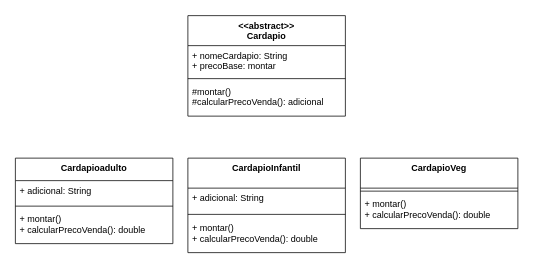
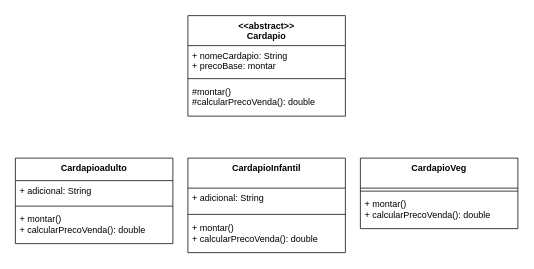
- <mxCell id="5" value="#montar()&#10;#calcularPrecoVenda(): adicional" style="text;strokeColor=none;fillColor=none;align=left;verticalAlign=top;spacingLeft=4;spacingRight=4;overflow=hidden;rotatable=0;points=[[0,0.5],[1,0.5]];portConstraint=eastwest;" vertex="1" parent="2"><mxGeometry y="88" width="210" height="46" as="geometry" /></mxCell>
+ <mxCell id="5" value="#montar()&#10;#calcularPrecoVenda(): double" style="text;strokeColor=none;fillColor=none;align=left;verticalAlign=top;spacingLeft=4;spacingRight=4;overflow=hidden;rotatable=0;points=[[0,0.5],[1,0.5]];portConstraint=eastwest;" vertex="1" parent="2"><mxGeometry y="88" width="210" height="46" as="geometry" /></mxCell>
